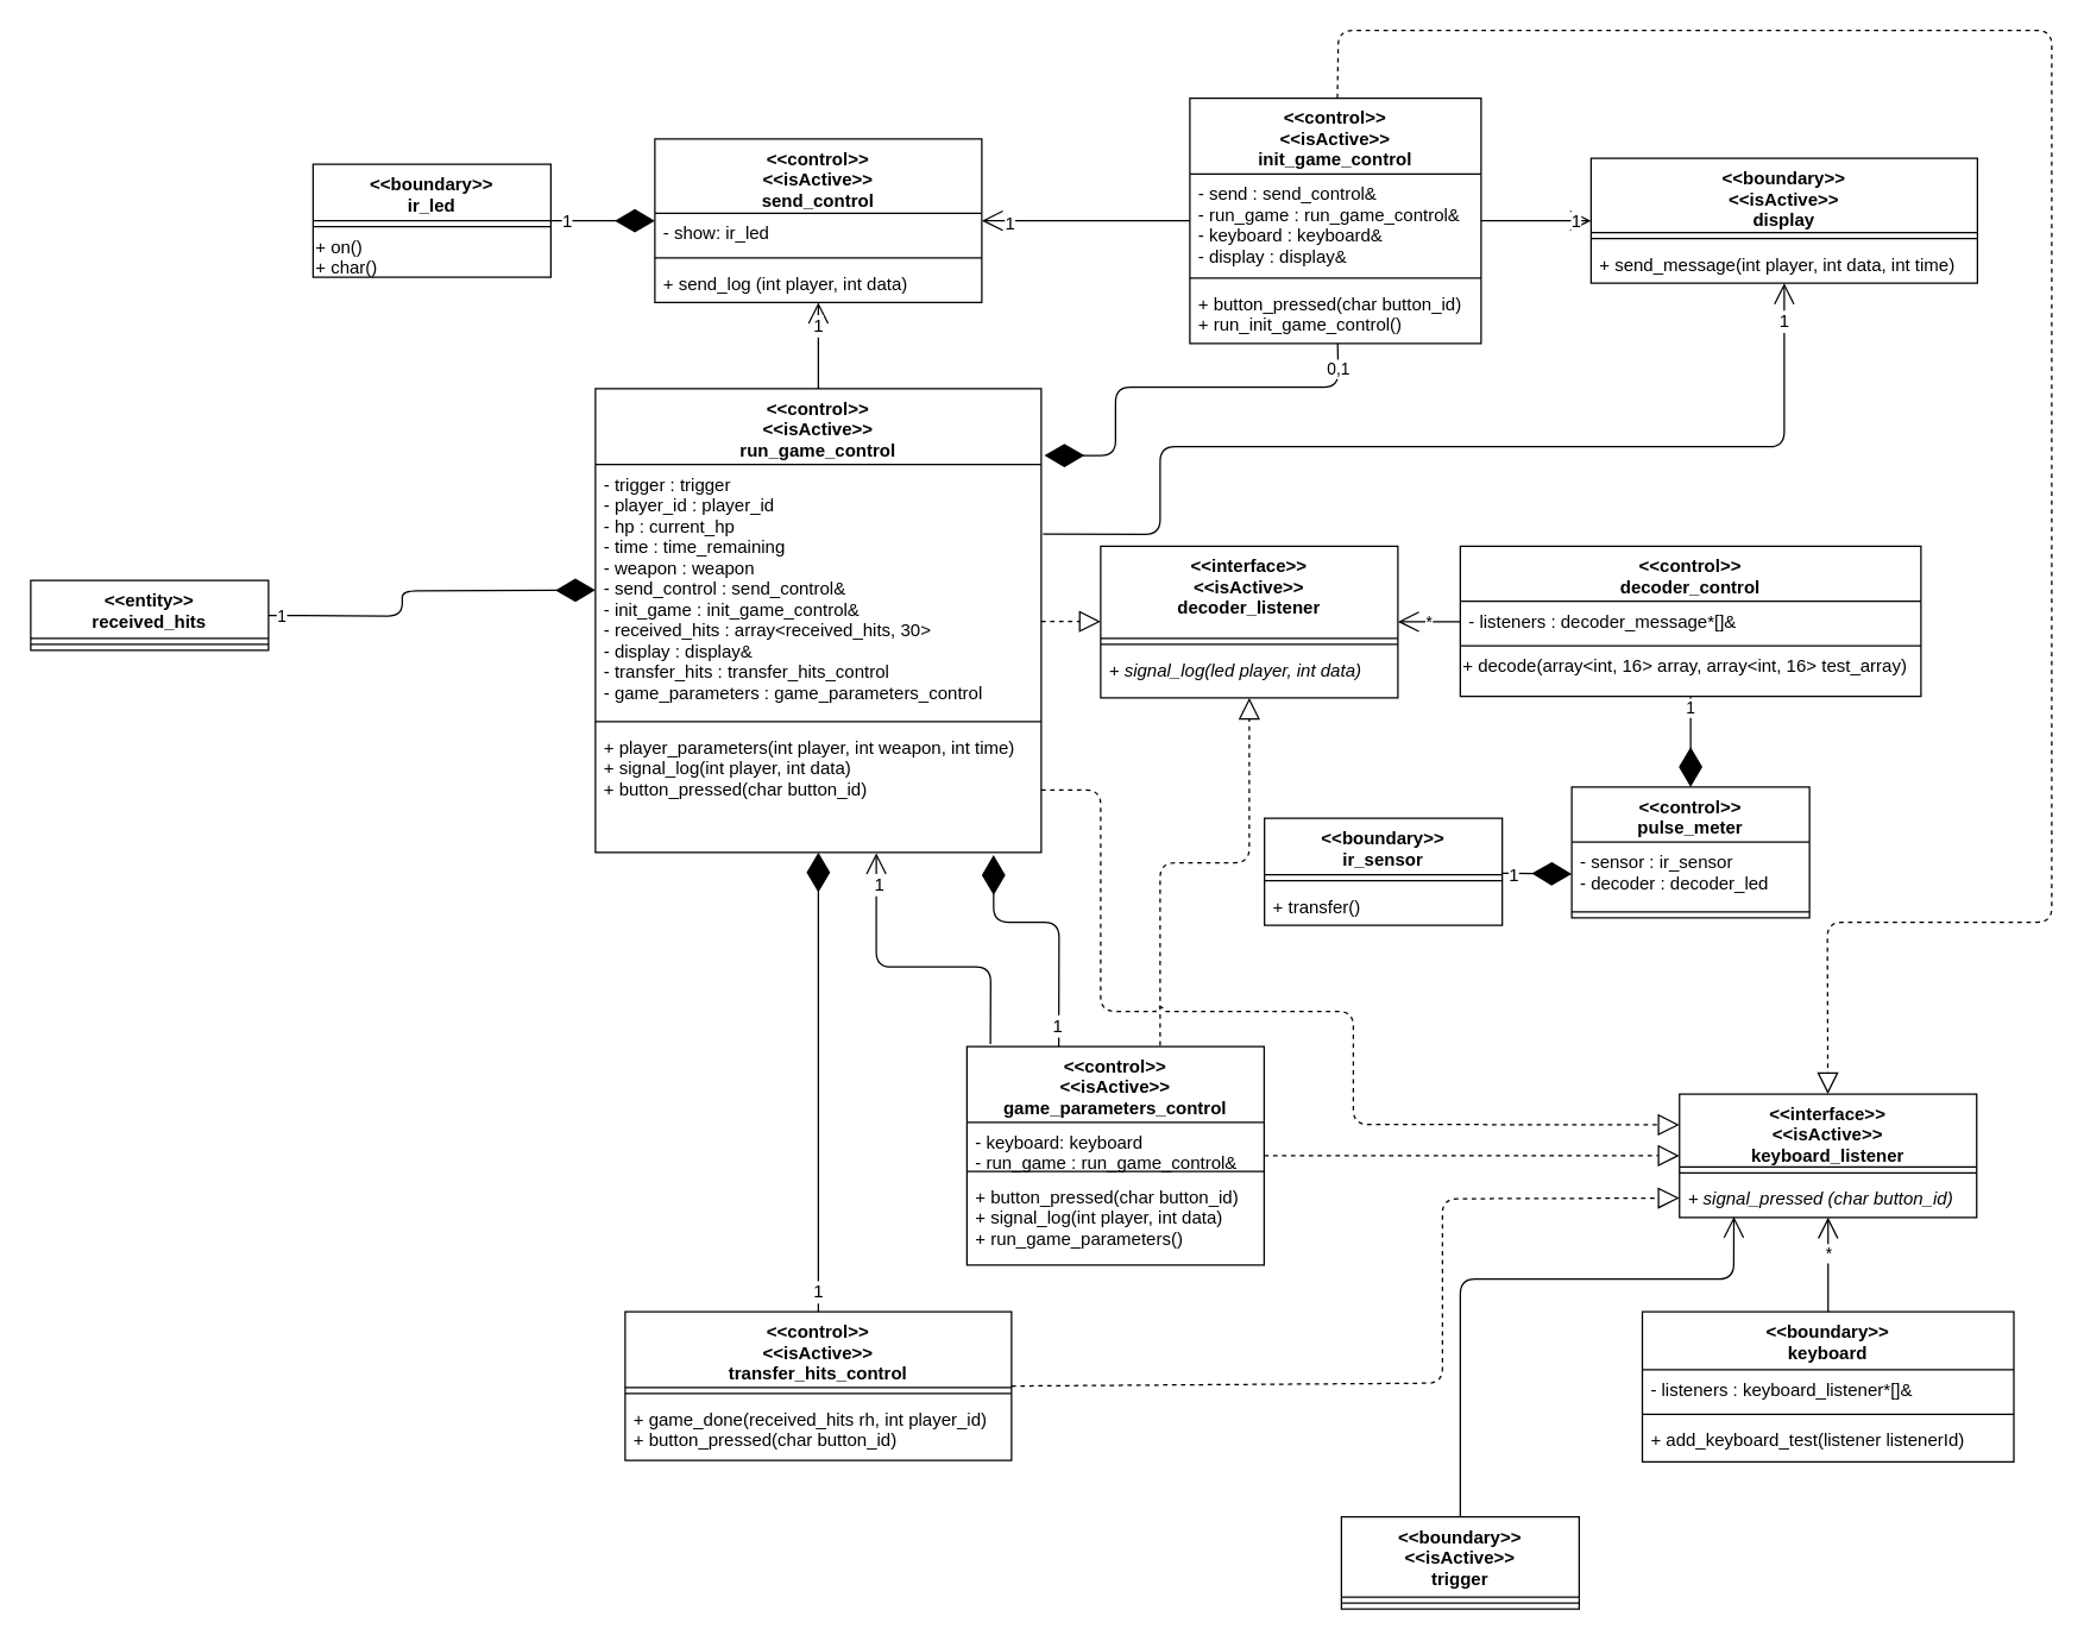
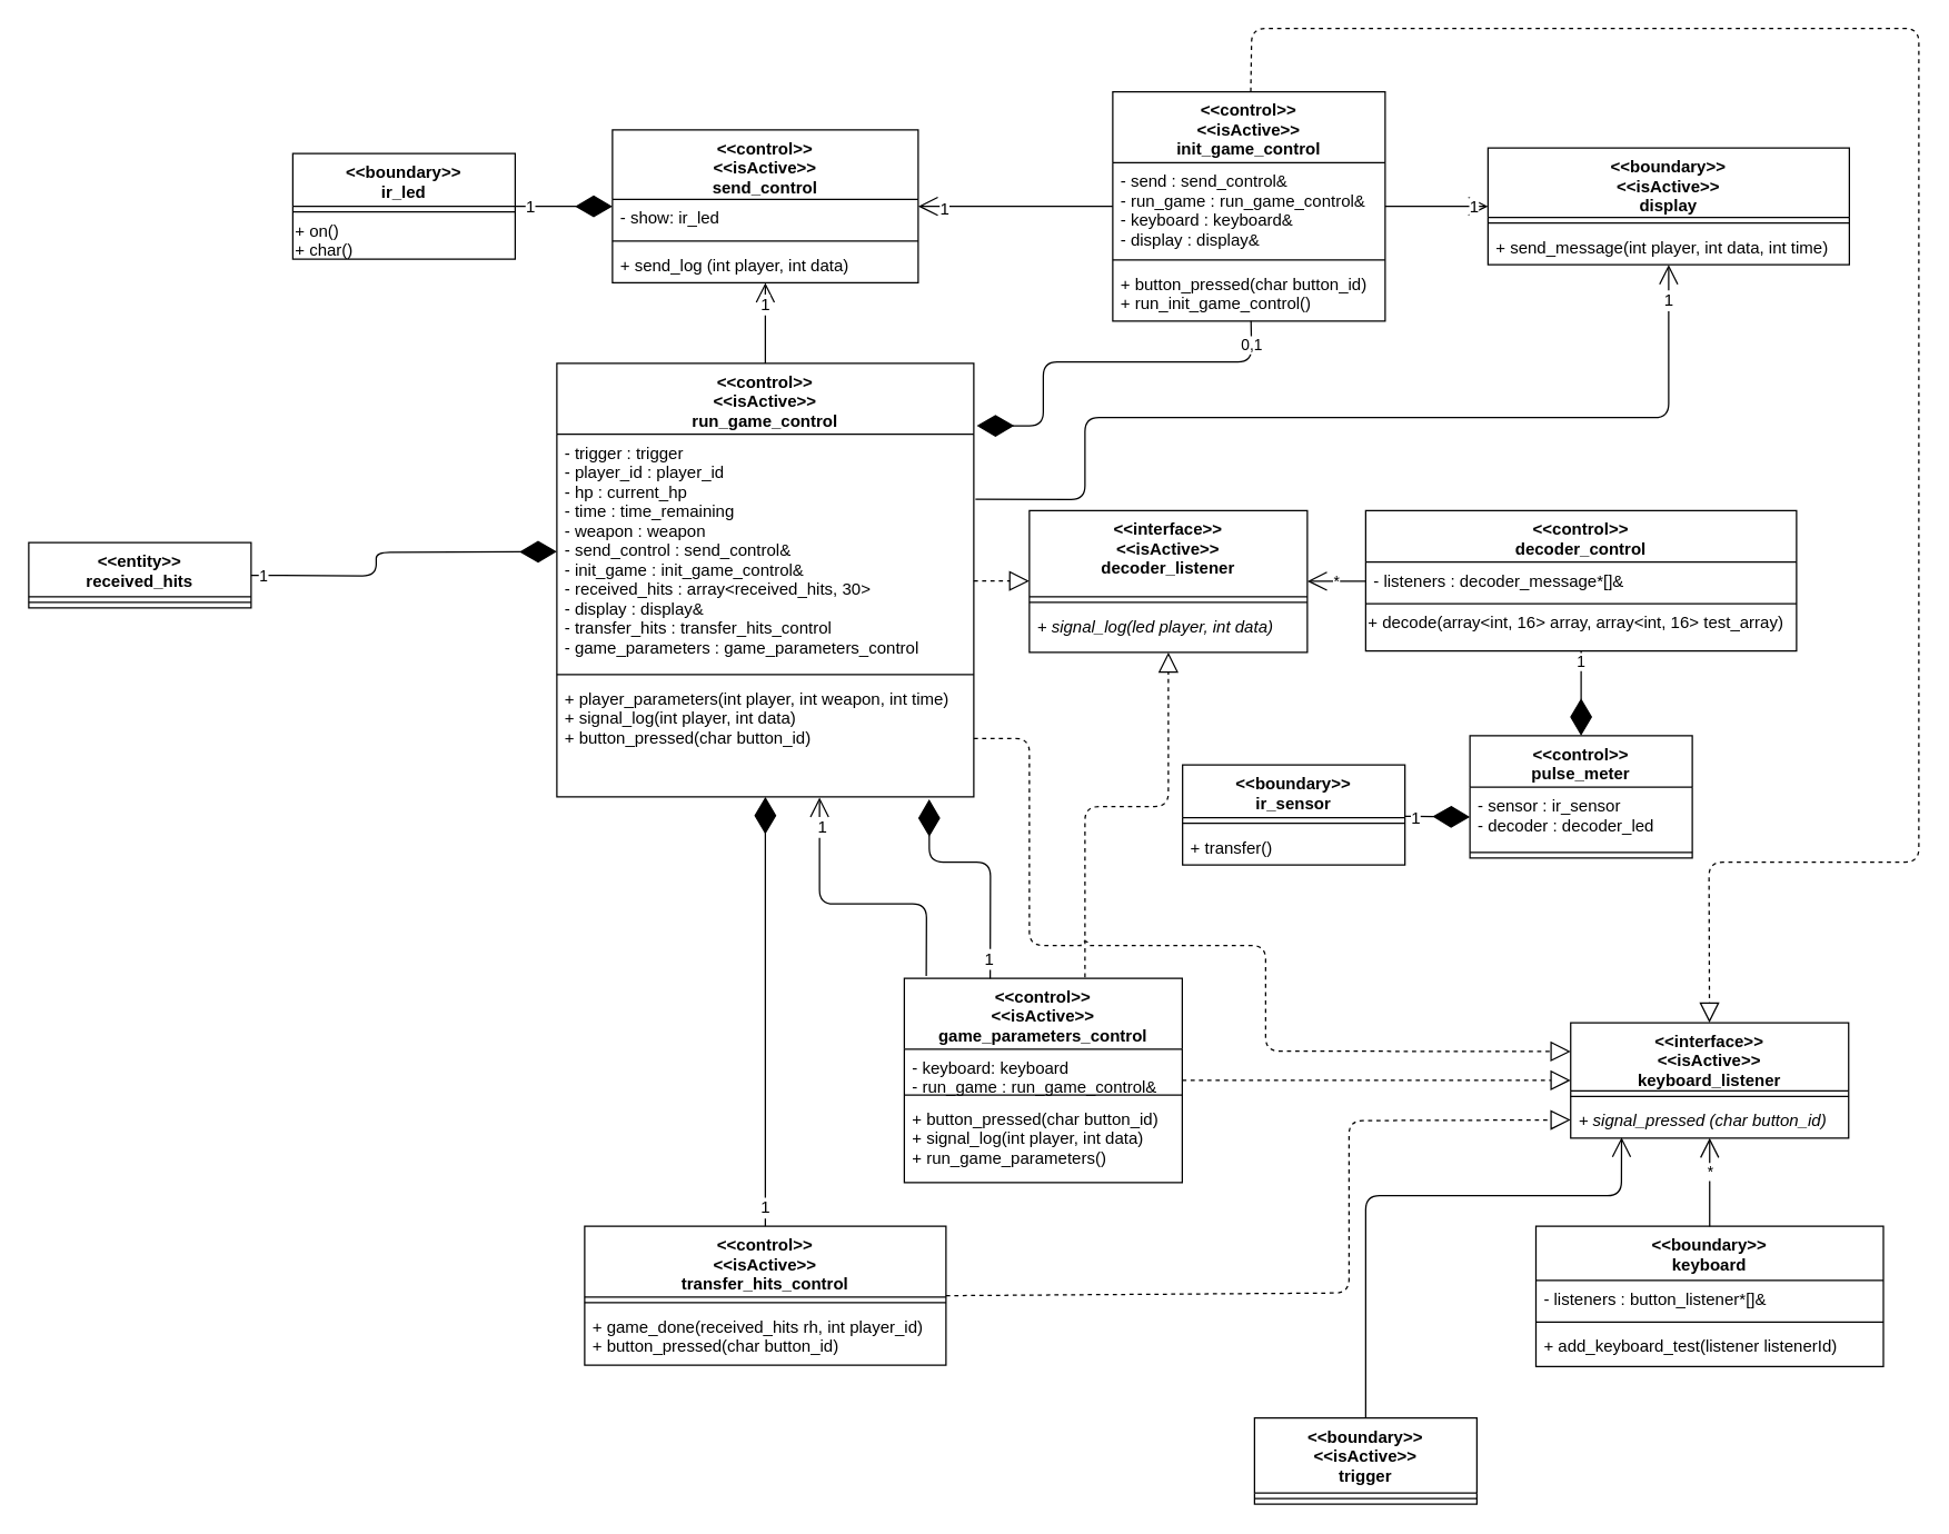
- <mxCell id="6" value="- listeners : keyboard_listener*[]&amp;" style="text;strokeColor=none;fillColor=none;align=left;verticalAlign=top;spacingLeft=4;spacingRight=4;overflow=hidden;rotatable=0;points=[[0,0.5],[1,0.5]];portConstraint=eastwest;" parent="5" vertex="1"><mxGeometry y="39" width="250" height="26" as="geometry" /></mxCell>
+ <mxCell id="6" value="- listeners : button_listener*[]&amp;" style="text;strokeColor=none;fillColor=none;align=left;verticalAlign=top;spacingLeft=4;spacingRight=4;overflow=hidden;rotatable=0;points=[[0,0.5],[1,0.5]];portConstraint=eastwest;" parent="5" vertex="1"><mxGeometry y="39" width="250" height="26" as="geometry" /></mxCell>
